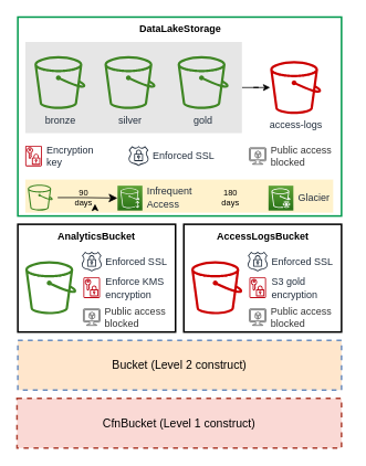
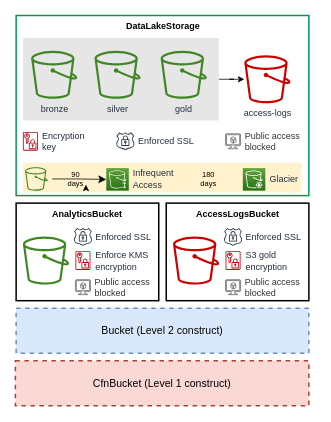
- <mxCell id="4" value="Bucket (Level 2 construct)" style="rounded=0;whiteSpace=wrap;html=1;fillColor=#ffe6cc;strokeColor=#6c8ebf;fontSize=14;dashed=1;strokeWidth=2;" vertex="1" parent="1"><mxGeometry x="21" y="410" width="390" height="60" as="geometry" /></mxCell>
+ <mxCell id="4" value="Bucket (Level 2 construct)" style="rounded=0;whiteSpace=wrap;html=1;fillColor=#dae8fc;strokeColor=#6c8ebf;fontSize=14;dashed=1;strokeWidth=2;" vertex="1" parent="1"><mxGeometry x="21" y="410" width="390" height="60" as="geometry" /></mxCell>
